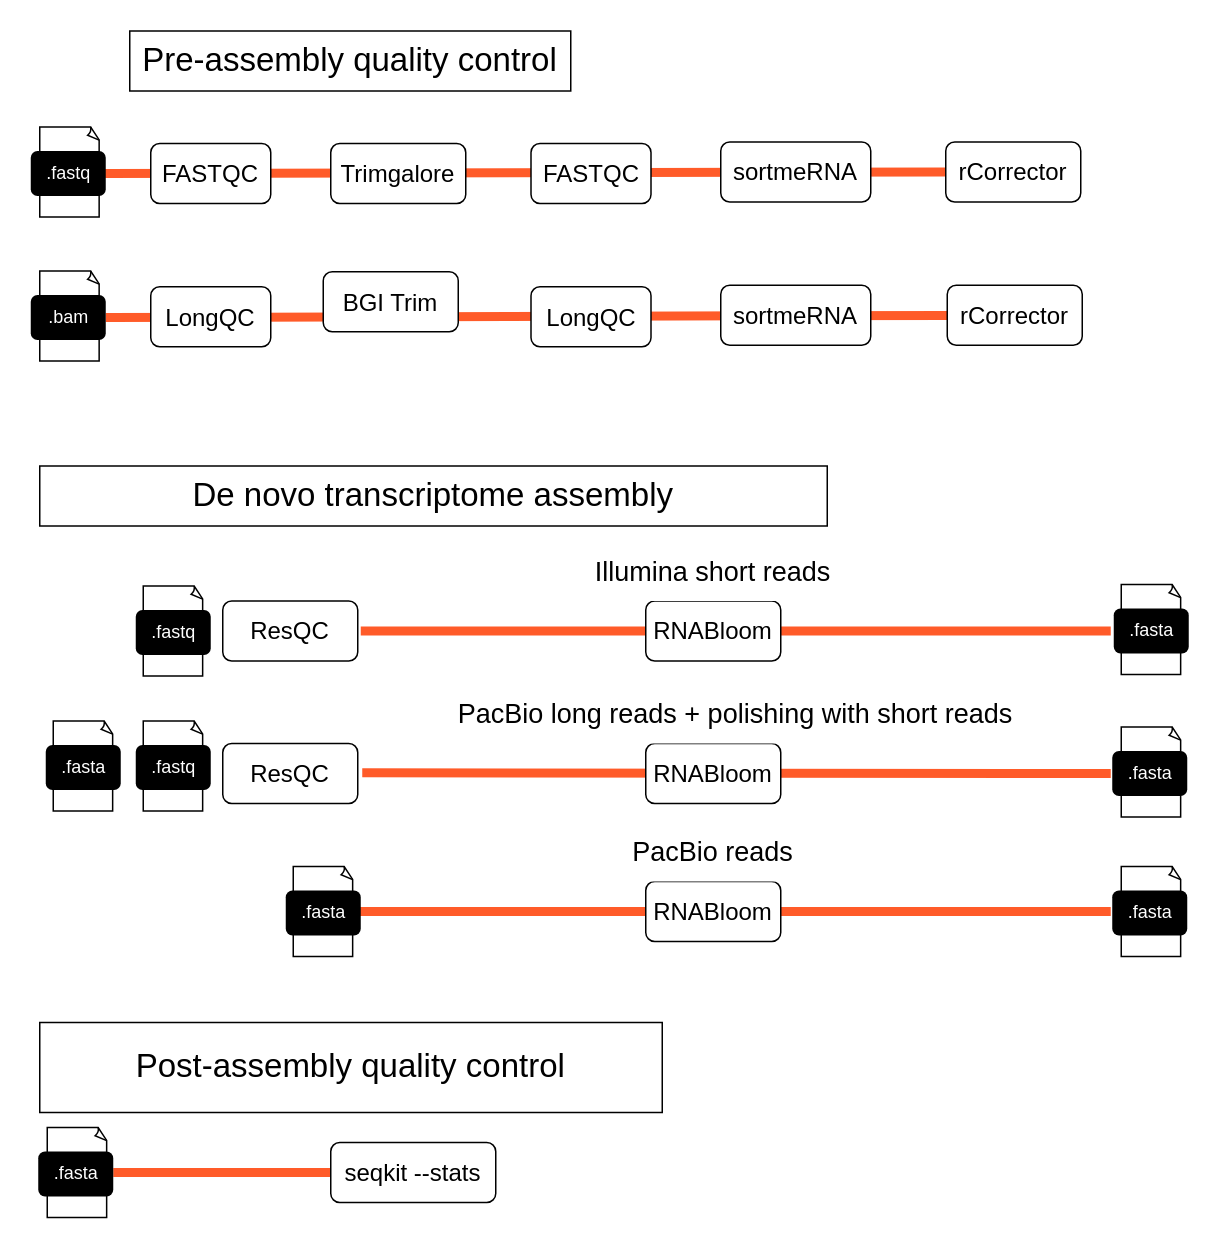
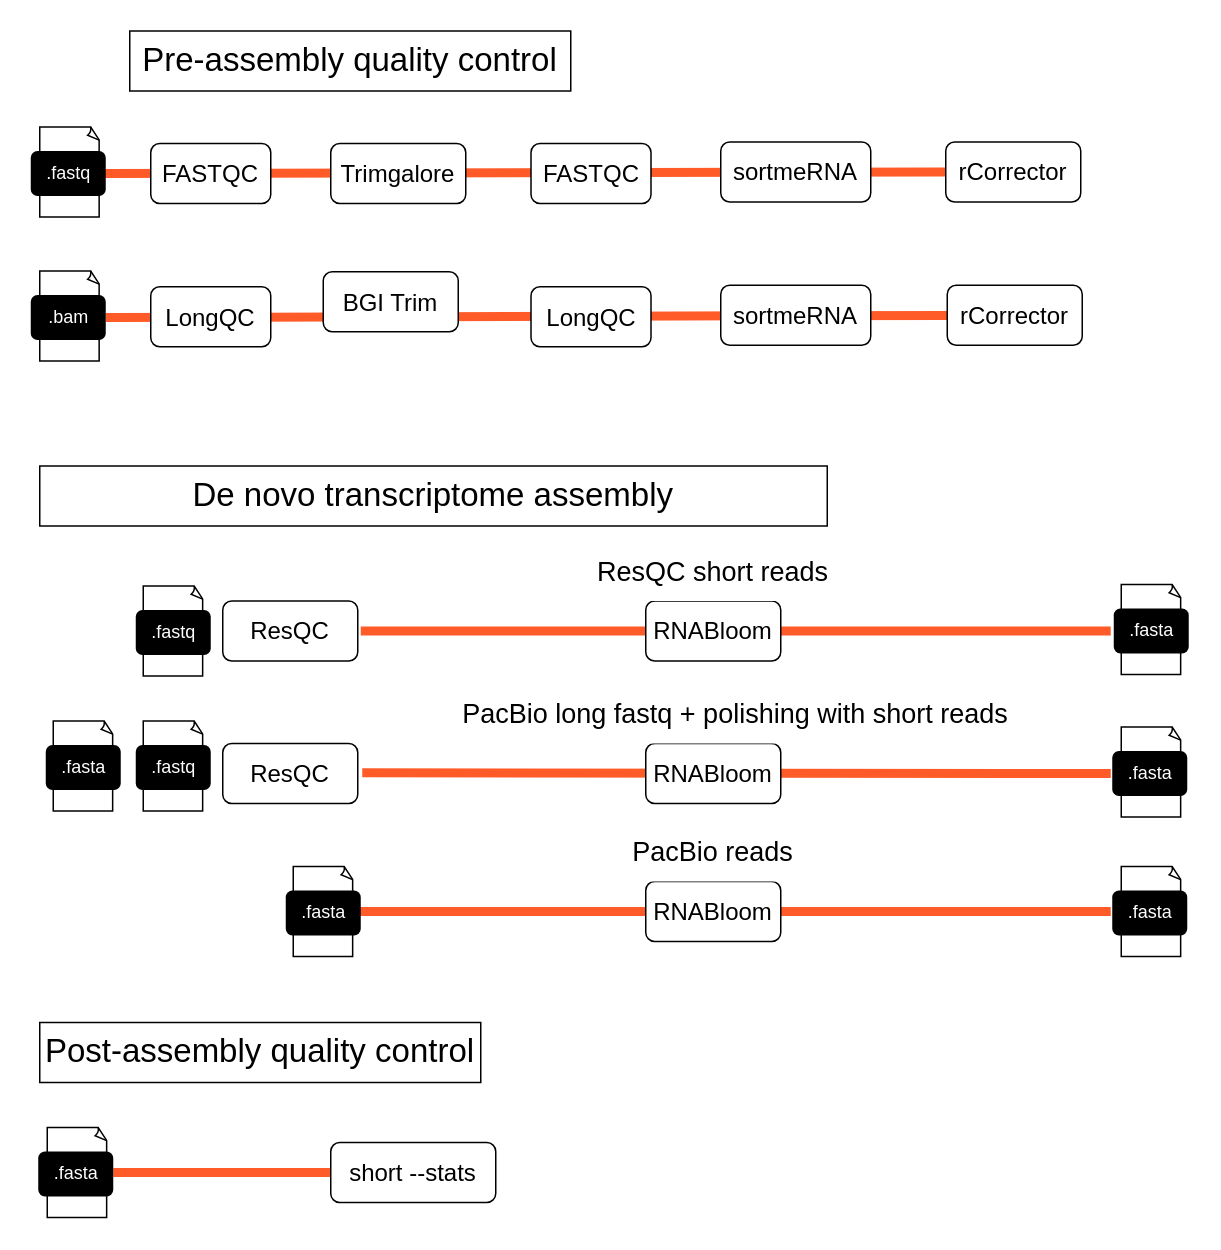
- <mxCell id="36" value="&lt;font style=&quot;font-size: 18px;&quot;&gt;Illumina short reads&lt;/font&gt;" style="rounded=0;whiteSpace=wrap;html=1;fontSize=22;strokeColor=none;" vertex="1" parent="1"><mxGeometry x="370" y="360" width="210" height="40" as="geometry" /></mxCell>
+ <mxCell id="36" value="&lt;font style=&quot;font-size: 18px;&quot;&gt;ResQC short reads&lt;/font&gt;" style="rounded=0;whiteSpace=wrap;html=1;fontSize=22;strokeColor=none;" vertex="1" parent="1"><mxGeometry x="370" y="360" width="210" height="40" as="geometry" /></mxCell>
- <mxCell id="37" value="&lt;font style=&quot;font-size: 18px;&quot;&gt;PacBio long reads + polishing with short reads&lt;/font&gt;" style="rounded=0;whiteSpace=wrap;html=1;fontSize=22;strokeColor=none;" vertex="1" parent="1"><mxGeometry x="280" y="455" width="420" height="40" as="geometry" /></mxCell>
+ <mxCell id="37" value="&lt;font style=&quot;font-size: 18px;&quot;&gt;PacBio long fastq + polishing with short reads&lt;/font&gt;" style="rounded=0;whiteSpace=wrap;html=1;fontSize=22;strokeColor=none;" vertex="1" parent="1"><mxGeometry x="280" y="455" width="420" height="40" as="geometry" /></mxCell>
- <mxCell id="27" value="Post-assembly quality control" style="rounded=0;whiteSpace=wrap;html=1;fontSize=22;" parent="1" vertex="1"><mxGeometry x="26" y="681" width="415" height="60" as="geometry" /></mxCell>
+ <mxCell id="27" value="Post-assembly quality control" style="rounded=0;whiteSpace=wrap;html=1;fontSize=22;" parent="1" vertex="1"><mxGeometry x="26" y="681" width="294" height="40" as="geometry" /></mxCell>
- <mxCell id="31" value="seqkit --stats" style="rounded=1;whiteSpace=wrap;html=1;fontSize=16;" parent="1" vertex="1"><mxGeometry x="220" y="761" width="110" height="40" as="geometry" /></mxCell>
+ <mxCell id="31" value="short --stats" style="rounded=1;whiteSpace=wrap;html=1;fontSize=16;" parent="1" vertex="1"><mxGeometry x="220" y="761" width="110" height="40" as="geometry" /></mxCell>
